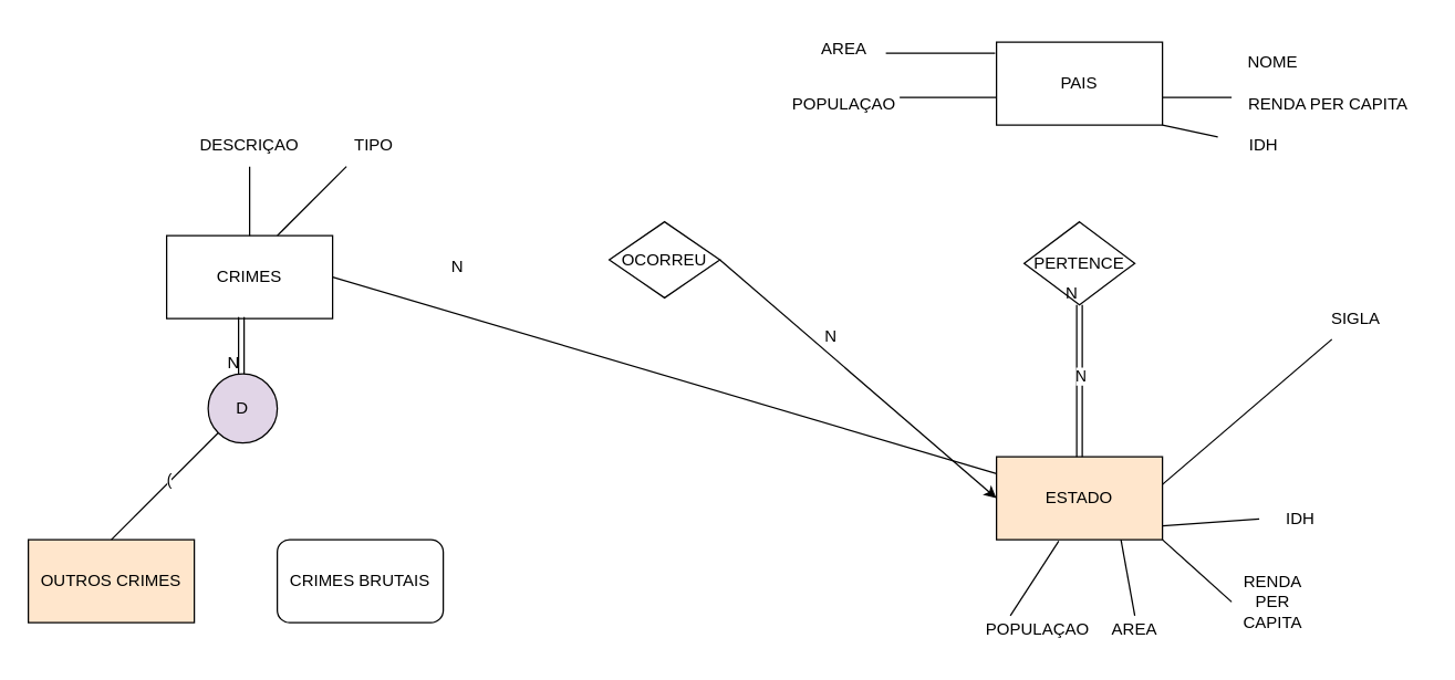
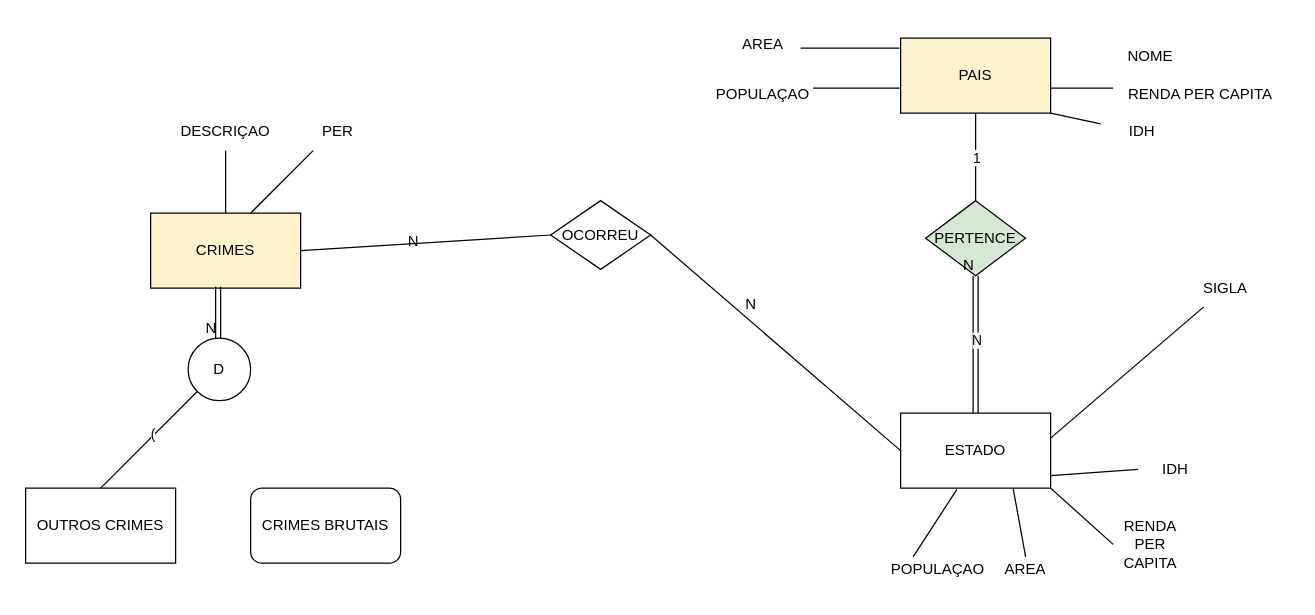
- <mxCell id="3" value="PAIS" style="rounded=0;whiteSpace=wrap;html=1;" vertex="1" parent="1"><mxGeometry x="720" y="30" width="120" height="60" as="geometry" /></mxCell>
+ <mxCell id="3" value="PAIS" style="rounded=0;whiteSpace=wrap;html=1;fillColor=#fff2cc;" vertex="1" parent="1"><mxGeometry x="720" y="30" width="120" height="60" as="geometry" /></mxCell>
- <mxCell id="33" value="TIPO" style="text;html=1;strokeColor=none;fillColor=none;align=center;verticalAlign=middle;whiteSpace=wrap;rounded=0;" vertex="1" parent="1"><mxGeometry x="240" y="90" width="60" height="30" as="geometry" /></mxCell>
+ <mxCell id="33" value="PER" style="text;html=1;strokeColor=none;fillColor=none;align=center;verticalAlign=middle;whiteSpace=wrap;rounded=0;" vertex="1" parent="1"><mxGeometry x="240" y="90" width="60" height="30" as="geometry" /></mxCell>
+ <mxCell id="6" value="" style="endArrow=none;html=1;rounded=0;entryX=0.5;entryY=0;entryDx=0;entryDy=0;exitX=0.5;exitY=1;exitDx=0;exitDy=0;" edge="1" parent="1" source="3" target="5"><mxGeometry width="50" height="50" relative="1" as="geometry"><mxPoint x="450" y="320" as="sourcePoint" /><mxPoint x="500" y="270" as="targetPoint" /></mxGeometry></mxCell>
+ <mxCell id="7" value="1" style="edgeLabel;html=1;align=center;verticalAlign=middle;resizable=0;points=[];" vertex="1" connectable="0" parent="6"><mxGeometry relative="1" as="geometry"><mxPoint as="offset" /></mxGeometry></mxCell>
- <mxCell id="5" value="PERTENCE" style="rhombus;whiteSpace=wrap;html=1;" vertex="1" parent="1"><mxGeometry x="740" y="160" width="80" height="60" as="geometry" /></mxCell>
+ <mxCell id="5" value="PERTENCE" style="rhombus;whiteSpace=wrap;html=1;fillColor=#d5e8d4;" vertex="1" parent="1"><mxGeometry x="740" y="160" width="80" height="60" as="geometry" /></mxCell>
- <mxCell id="2" value="CRIMES" style="rounded=0;whiteSpace=wrap;html=1;" vertex="1" parent="1"><mxGeometry x="120" y="170" width="120" height="60" as="geometry" /></mxCell>
+ <mxCell id="2" value="CRIMES" style="rounded=0;whiteSpace=wrap;html=1;fillColor=#fff2cc;" vertex="1" parent="1"><mxGeometry x="120" y="170" width="120" height="60" as="geometry" /></mxCell>
- <mxCell id="12" value="" style="endArrow=none;html=1;rounded=0;exitX=1;exitY=0.5;exitDx=0;exitDy=0;" edge="1" parent="1" source="2" target="4"><mxGeometry width="50" height="50" relative="1" as="geometry"><mxPoint x="450" y="320" as="sourcePoint" /><mxPoint x="500" y="270" as="targetPoint" /></mxGeometry></mxCell>
+ <mxCell id="12" value="" style="endArrow=none;html=1;rounded=0;exitX=1;exitY=0.5;exitDx=0;exitDy=0;entryX=0;entryY=0.5;entryDx=0;entryDy=0;" edge="1" parent="1" source="2" target="8"><mxGeometry width="50" height="50" relative="1" as="geometry"><mxPoint x="450" y="320" as="sourcePoint" /><mxPoint x="500" y="270" as="targetPoint" /></mxGeometry></mxCell>
- <mxCell id="43" value="D" style="ellipse;whiteSpace=wrap;html=1;aspect=fixed;fillColor=#e1d5e7;" vertex="1" parent="1"><mxGeometry x="150" y="270" width="50" height="50" as="geometry" /></mxCell>
+ <mxCell id="43" value="D" style="ellipse;whiteSpace=wrap;html=1;aspect=fixed;" vertex="1" parent="1"><mxGeometry x="150" y="270" width="50" height="50" as="geometry" /></mxCell>
- <mxCell id="9" value="" style="endArrow=classic;html=1;rounded=0;exitX=1;exitY=0.5;exitDx=0;exitDy=0;entryX=0;entryY=0.5;entryDx=0;entryDy=0;" edge="1" parent="1" source="8" target="4"><mxGeometry width="50" height="50" relative="1" as="geometry"><mxPoint x="450" y="320" as="sourcePoint" /><mxPoint x="500" y="270" as="targetPoint" /></mxGeometry></mxCell>
+ <mxCell id="9" value="" style="endArrow=none;html=1;rounded=0;exitX=1;exitY=0.5;exitDx=0;exitDy=0;entryX=0;entryY=0.5;entryDx=0;entryDy=0;" edge="1" parent="1" source="8" target="4"><mxGeometry width="50" height="50" relative="1" as="geometry"><mxPoint x="450" y="320" as="sourcePoint" /><mxPoint x="500" y="270" as="targetPoint" /></mxGeometry></mxCell>
- <mxCell id="4" value="ESTADO" style="rounded=0;whiteSpace=wrap;html=1;fillColor=#ffe6cc;" vertex="1" parent="1"><mxGeometry x="720" y="330" width="120" height="60" as="geometry" /></mxCell>
+ <mxCell id="4" value="ESTADO" style="rounded=0;whiteSpace=wrap;html=1;" vertex="1" parent="1"><mxGeometry x="720" y="330" width="120" height="60" as="geometry" /></mxCell>
- <mxCell id="10" value="OUTROS CRIMES" style="rounded=0;whiteSpace=wrap;html=1;fillColor=#ffe6cc;" vertex="1" parent="1"><mxGeometry x="20" y="390" width="120" height="60" as="geometry" /></mxCell>
+ <mxCell id="10" value="OUTROS CRIMES" style="rounded=0;whiteSpace=wrap;html=1;" vertex="1" parent="1"><mxGeometry x="20" y="390" width="120" height="60" as="geometry" /></mxCell>
